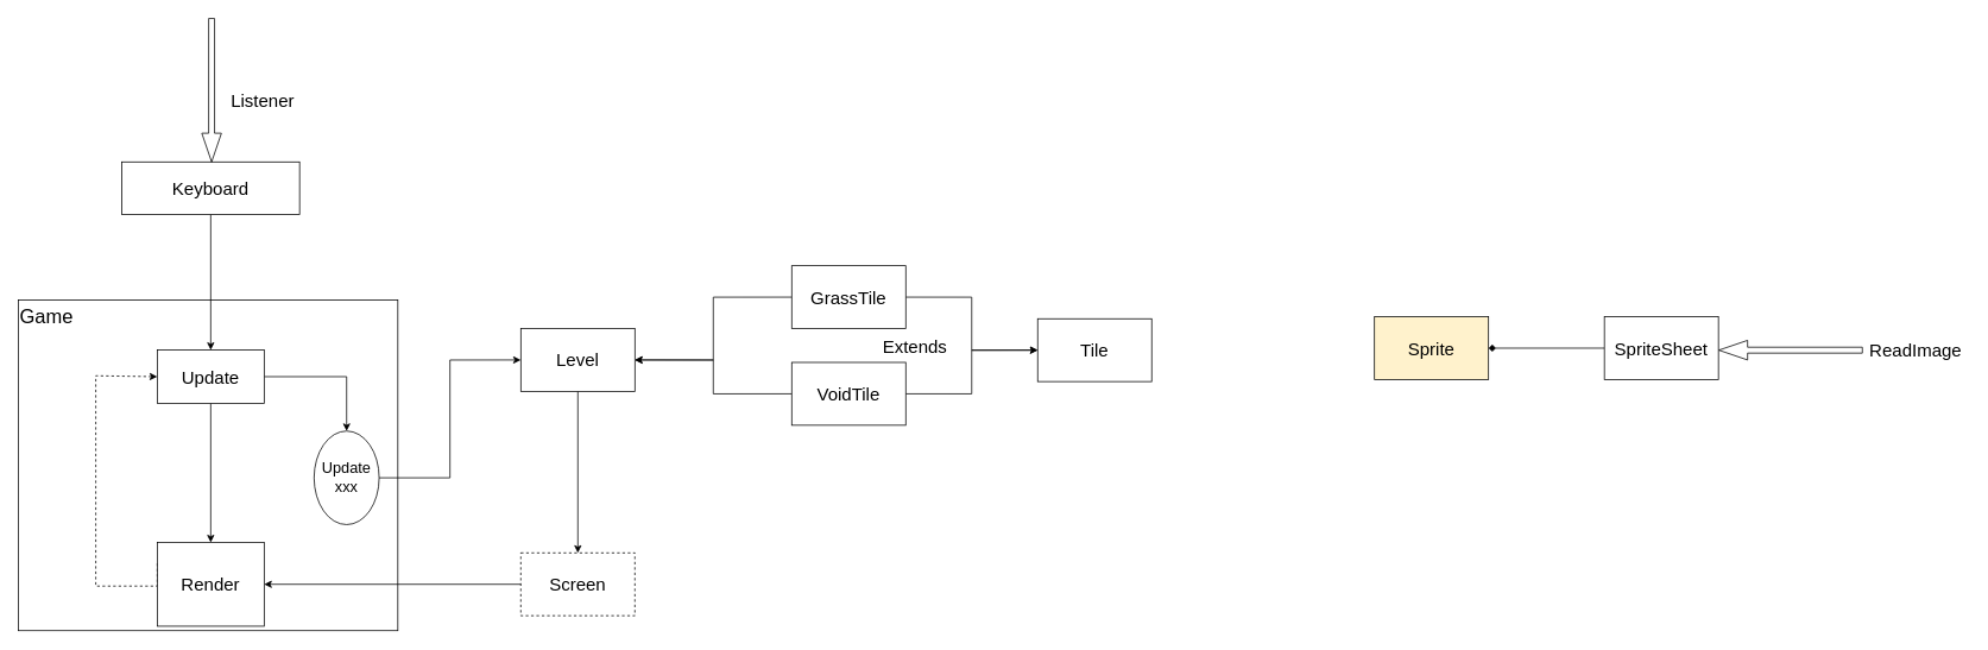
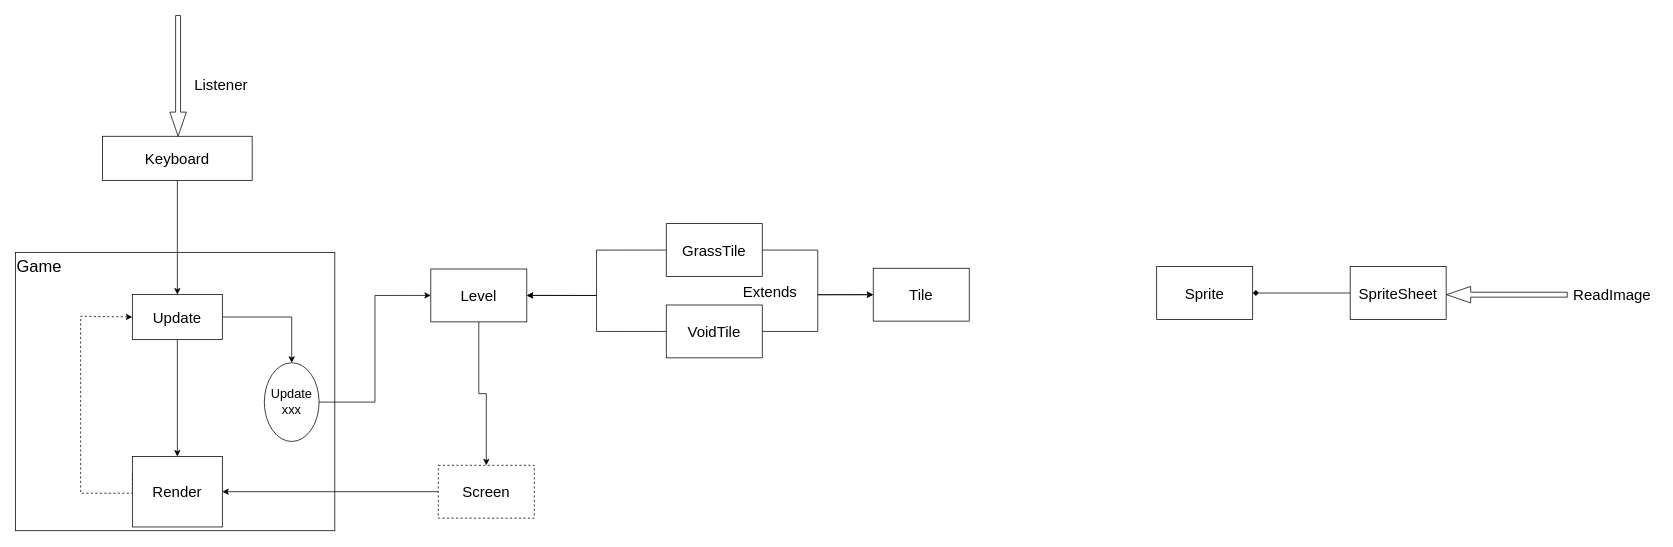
- <mxCell id="16" value="Sprite" style="rounded=0;whiteSpace=wrap;html=1;align=center;verticalAlign=middle;fontSize=20;fillColor=#fff2cc;" parent="1" vertex="1"><mxGeometry x="1542" y="354.75" width="128" height="70.5" as="geometry" /></mxCell>
+ <mxCell id="16" value="Sprite" style="rounded=0;whiteSpace=wrap;html=1;align=center;verticalAlign=middle;fontSize=20;" parent="1" vertex="1"><mxGeometry x="1542" y="354.75" width="128" height="70.5" as="geometry" /></mxCell>
- <mxCell id="27" value="Level" style="rounded=0;whiteSpace=wrap;html=1;align=center;verticalAlign=middle;fontSize=20;" vertex="1" parent="1"><mxGeometry x="584" y="368" width="128" height="70.5" as="geometry" /></mxCell>
+ <mxCell id="27" value="Level" style="rounded=0;whiteSpace=wrap;html=1;align=center;verticalAlign=middle;fontSize=20;" vertex="1" parent="1"><mxGeometry x="574" y="358" width="128" height="70.5" as="geometry" /></mxCell>
